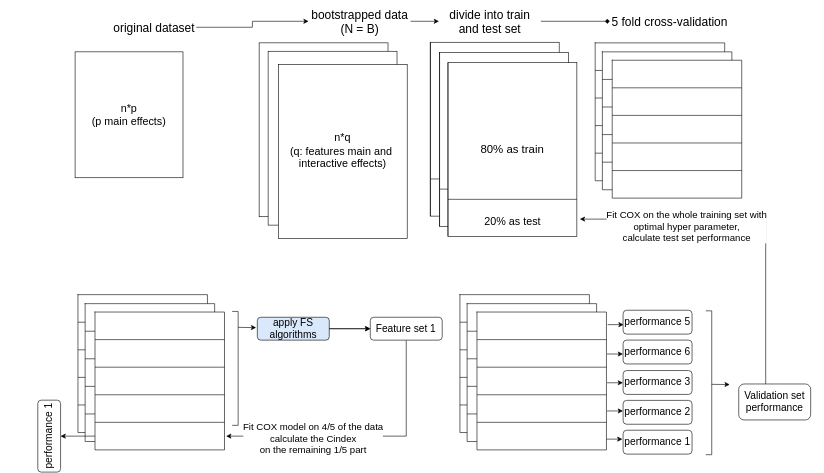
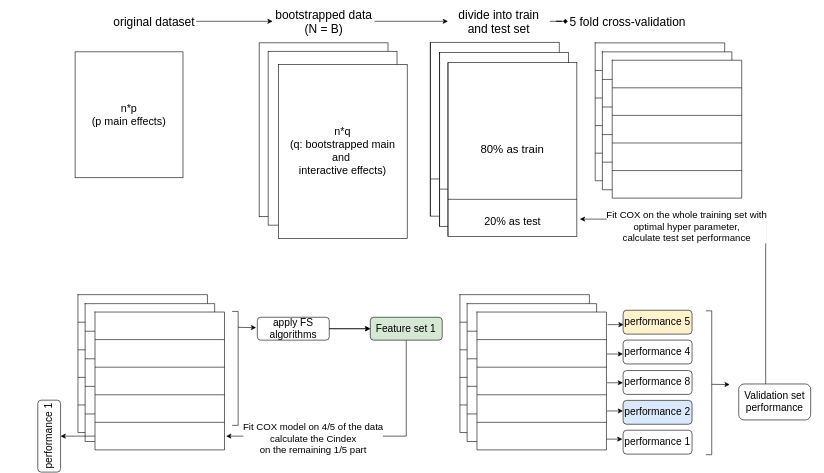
- <mxCell id="5" value="bootstrapped data (N = B)" style="text;html=1;strokeColor=none;fillColor=none;align=center;verticalAlign=middle;whiteSpace=wrap;rounded=0;fontSize=20;" vertex="1" parent="1"><mxGeometry x="513.5" y="20" width="170" height="30" as="geometry" /></mxCell>
+ <mxCell id="5" value="bootstrapped data (N = B)" style="text;html=1;strokeColor=none;fillColor=none;align=center;verticalAlign=middle;whiteSpace=wrap;rounded=0;fontSize=20;" vertex="1" parent="1"><mxGeometry x="453.5" y="20" width="170" height="30" as="geometry" /></mxCell>
- <mxCell id="28" value="divide into train and test set" style="text;html=1;strokeColor=none;fillColor=none;align=center;verticalAlign=middle;whiteSpace=wrap;rounded=0;fontSize=20;" vertex="1" parent="1"><mxGeometry x="731" y="20" width="170" height="30" as="geometry" /></mxCell>
+ <mxCell id="28" value="divide into train and test set" style="text;html=1;strokeColor=none;fillColor=none;align=center;verticalAlign=middle;whiteSpace=wrap;rounded=0;fontSize=20;" vertex="1" parent="1"><mxGeometry x="746" y="20" width="170" height="30" as="geometry" /></mxCell>
- <mxCell id="30" value="5 fold cross-validation" style="text;html=1;strokeColor=none;fillColor=none;align=center;verticalAlign=middle;whiteSpace=wrap;rounded=0;fontSize=20;" vertex="1" parent="1"><mxGeometry x="1016" y="20" width="200" height="30" as="geometry" /></mxCell>
+ <mxCell id="30" value="5 fold cross-validation" style="text;html=1;strokeColor=none;fillColor=none;align=center;verticalAlign=middle;whiteSpace=wrap;rounded=0;fontSize=20;" vertex="1" parent="1"><mxGeometry x="946" y="20" width="200" height="30" as="geometry" /></mxCell>
- <mxCell id="3" value="original dataset" style="text;html=1;strokeColor=none;fillColor=none;align=center;verticalAlign=middle;whiteSpace=wrap;rounded=0;fontSize=20;" vertex="1" parent="1"><mxGeometry x="186" y="30" width="140" height="30" as="geometry" /></mxCell>
+ <mxCell id="3" value="original dataset" style="text;html=1;strokeColor=none;fillColor=none;align=center;verticalAlign=middle;whiteSpace=wrap;rounded=0;fontSize=20;" vertex="1" parent="1"><mxGeometry x="186" y="20" width="140" height="30" as="geometry" /></mxCell>
- <mxCell id="40" value="&lt;font style=&quot;font-size: 18px;&quot;&gt;n*q&lt;br&gt;(q: features main and&amp;nbsp;&lt;br&gt;interactive effects)&lt;/font&gt;" style="rounded=0;whiteSpace=wrap;html=1;" vertex="1" parent="1"><mxGeometry x="463" y="107" width="215" height="290" as="geometry" /></mxCell>
+ <mxCell id="40" value="&lt;font style=&quot;font-size: 18px;&quot;&gt;n*q&lt;br&gt;(q: bootstrapped main and&amp;nbsp;&lt;br&gt;interactive effects)&lt;/font&gt;" style="rounded=0;whiteSpace=wrap;html=1;" vertex="1" parent="1"><mxGeometry x="463" y="107" width="215" height="290" as="geometry" /></mxCell>
- <mxCell id="143" value="&lt;font style=&quot;font-size: 17px;&quot;&gt;performance 5&lt;/font&gt;" style="whiteSpace=wrap;html=1;startSize=0;rounded=1;" vertex="1" parent="136"><mxGeometry width="115" height="39.834" as="geometry" /></mxCell>
+ <mxCell id="143" value="&lt;font style=&quot;font-size: 17px;&quot;&gt;performance 5&lt;/font&gt;" style="whiteSpace=wrap;html=1;startSize=0;rounded=1;fillColor=#fff2cc;" vertex="1" parent="136"><mxGeometry width="115" height="39.834" as="geometry" /></mxCell>
- <mxCell id="38" value="&lt;font style=&quot;font-size: 17px;&quot;&gt;apply FS algorithms&lt;/font&gt;" style="rounded=1;whiteSpace=wrap;html=1;fillColor=#dae8fc;" vertex="1" parent="1"><mxGeometry x="428" y="528.7" width="120" height="38.2" as="geometry" /></mxCell>
+ <mxCell id="38" value="&lt;font style=&quot;font-size: 17px;&quot;&gt;apply FS algorithms&lt;/font&gt;" style="rounded=1;whiteSpace=wrap;html=1;" vertex="1" parent="1"><mxGeometry x="428" y="528.7" width="120" height="38.2" as="geometry" /></mxCell>
- <mxCell id="99" value="&lt;font style=&quot;font-size: 17px;&quot;&gt;Feature set 1&lt;/font&gt;" style="whiteSpace=wrap;html=1;rounded=1;" vertex="1" parent="1"><mxGeometry x="616.42" y="528.7" width="120" height="38.2" as="geometry" /></mxCell>
+ <mxCell id="99" value="&lt;font style=&quot;font-size: 17px;&quot;&gt;Feature set 1&lt;/font&gt;" style="whiteSpace=wrap;html=1;rounded=1;fillColor=#d5e8d4;" vertex="1" parent="1"><mxGeometry x="616.42" y="528.7" width="120" height="38.2" as="geometry" /></mxCell>
- <mxCell id="142" value="&lt;font style=&quot;font-size: 17px;&quot;&gt;performance 6&lt;/font&gt;" style="whiteSpace=wrap;html=1;startSize=0;rounded=1;" vertex="1" parent="136"><mxGeometry y="49.793" width="115" height="39.834" as="geometry" /></mxCell>
+ <mxCell id="142" value="&lt;font style=&quot;font-size: 17px;&quot;&gt;performance 4&lt;/font&gt;" style="whiteSpace=wrap;html=1;startSize=0;rounded=1;" vertex="1" parent="136"><mxGeometry y="49.793" width="115" height="39.834" as="geometry" /></mxCell>
- <mxCell id="141" value="&lt;font style=&quot;font-size: 17px;&quot;&gt;performance 3&lt;/font&gt;" style="whiteSpace=wrap;html=1;startSize=0;rounded=1;" vertex="1" parent="136"><mxGeometry y="100.581" width="115" height="39.834" as="geometry" /></mxCell>
+ <mxCell id="141" value="&lt;font style=&quot;font-size: 17px;&quot;&gt;performance 8&lt;/font&gt;" style="whiteSpace=wrap;html=1;startSize=0;rounded=1;" vertex="1" parent="136"><mxGeometry y="100.581" width="115" height="39.834" as="geometry" /></mxCell>
- <mxCell id="140" value="&lt;font style=&quot;font-size: 17px;&quot;&gt;performance 2&lt;/font&gt;" style="whiteSpace=wrap;html=1;startSize=0;rounded=1;" vertex="1" parent="136"><mxGeometry y="150.373" width="115" height="39.834" as="geometry" /></mxCell>
+ <mxCell id="140" value="&lt;font style=&quot;font-size: 17px;&quot;&gt;performance 2&lt;/font&gt;" style="whiteSpace=wrap;html=1;startSize=0;rounded=1;fillColor=#dae8fc;" vertex="1" parent="136"><mxGeometry y="150.373" width="115" height="39.834" as="geometry" /></mxCell>
